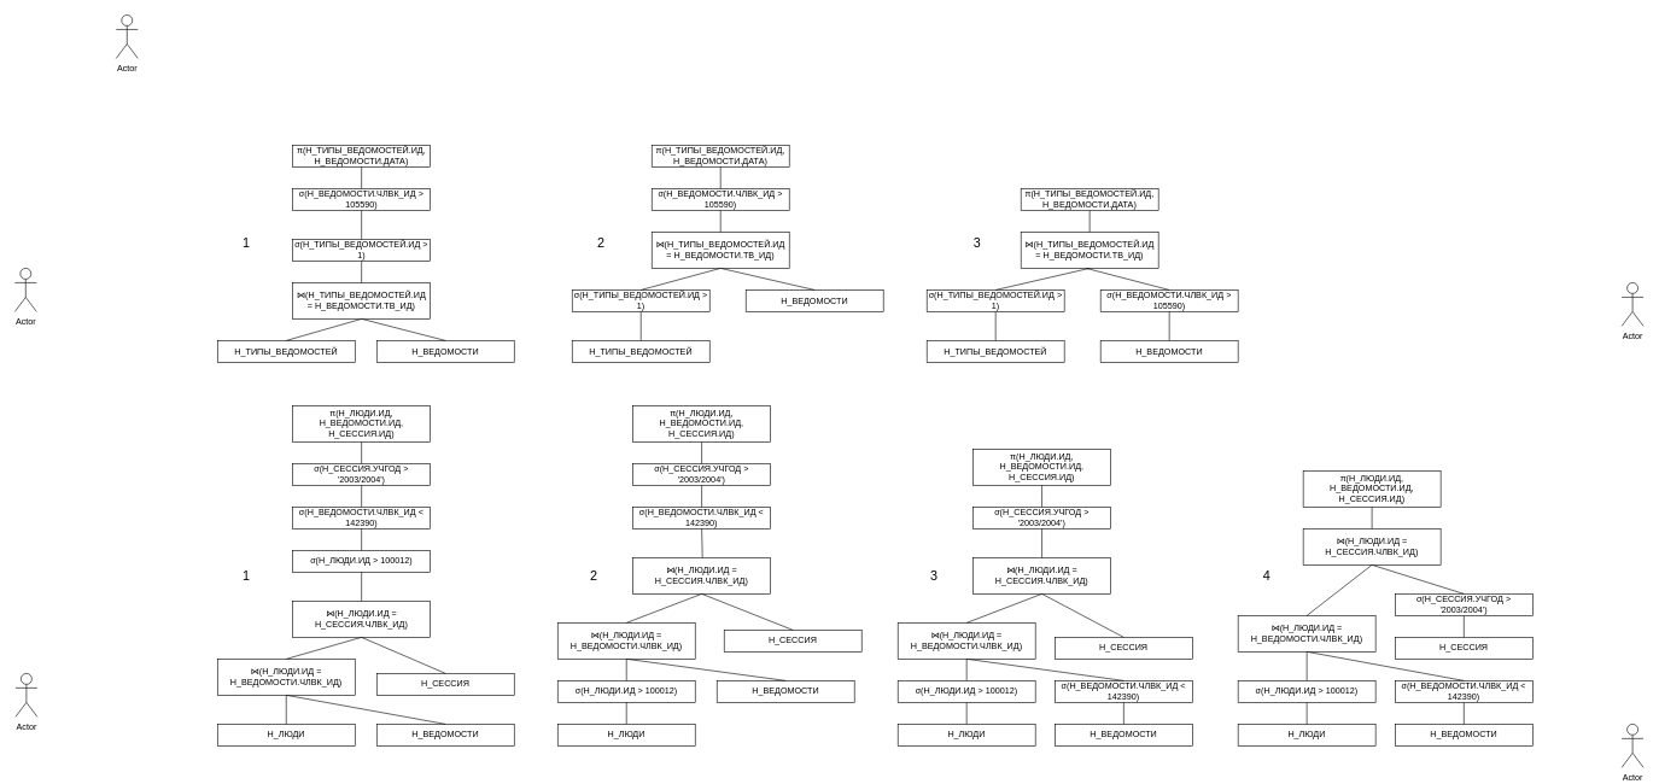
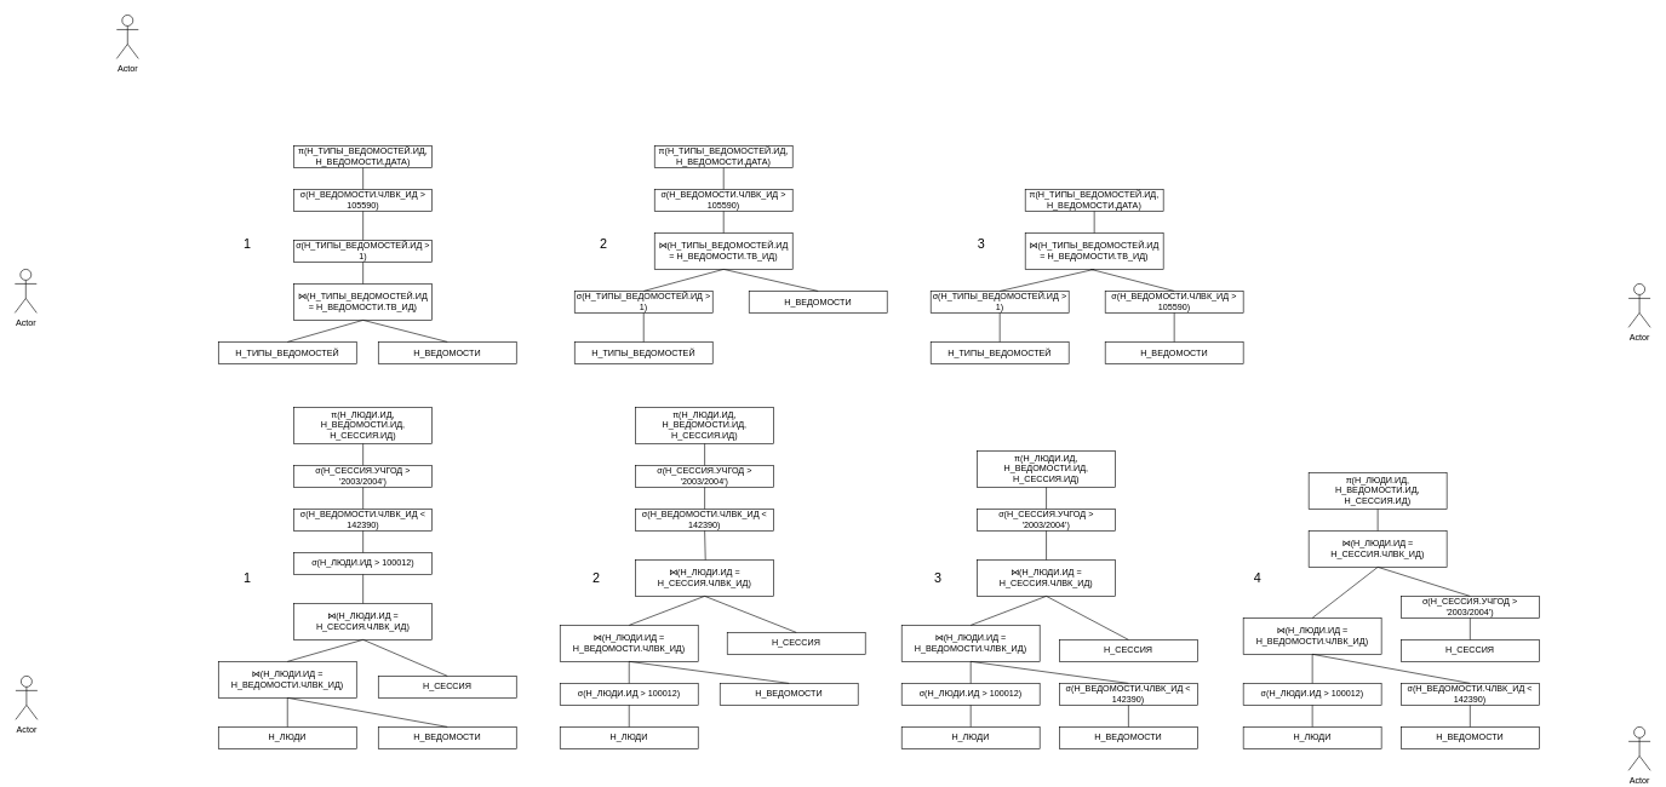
- <mxCell id="114" value="&lt;font style=&quot;font-size: 18px;&quot;&gt;4&lt;/font&gt;" style="text;html=1;strokeColor=none;fillColor=none;align=center;verticalAlign=middle;whiteSpace=wrap;rounded=0;" vertex="1" parent="1"><mxGeometry x="1720" y="780" width="60" height="30" as="geometry" /></mxCell>
+ <mxCell id="114" value="&lt;font style=&quot;font-size: 18px;&quot;&gt;4&lt;/font&gt;" style="text;html=1;strokeColor=none;fillColor=none;align=center;verticalAlign=middle;whiteSpace=wrap;rounded=0;" vertex="1" parent="1"><mxGeometry x="1700" y="780" width="60" height="30" as="geometry" /></mxCell>
